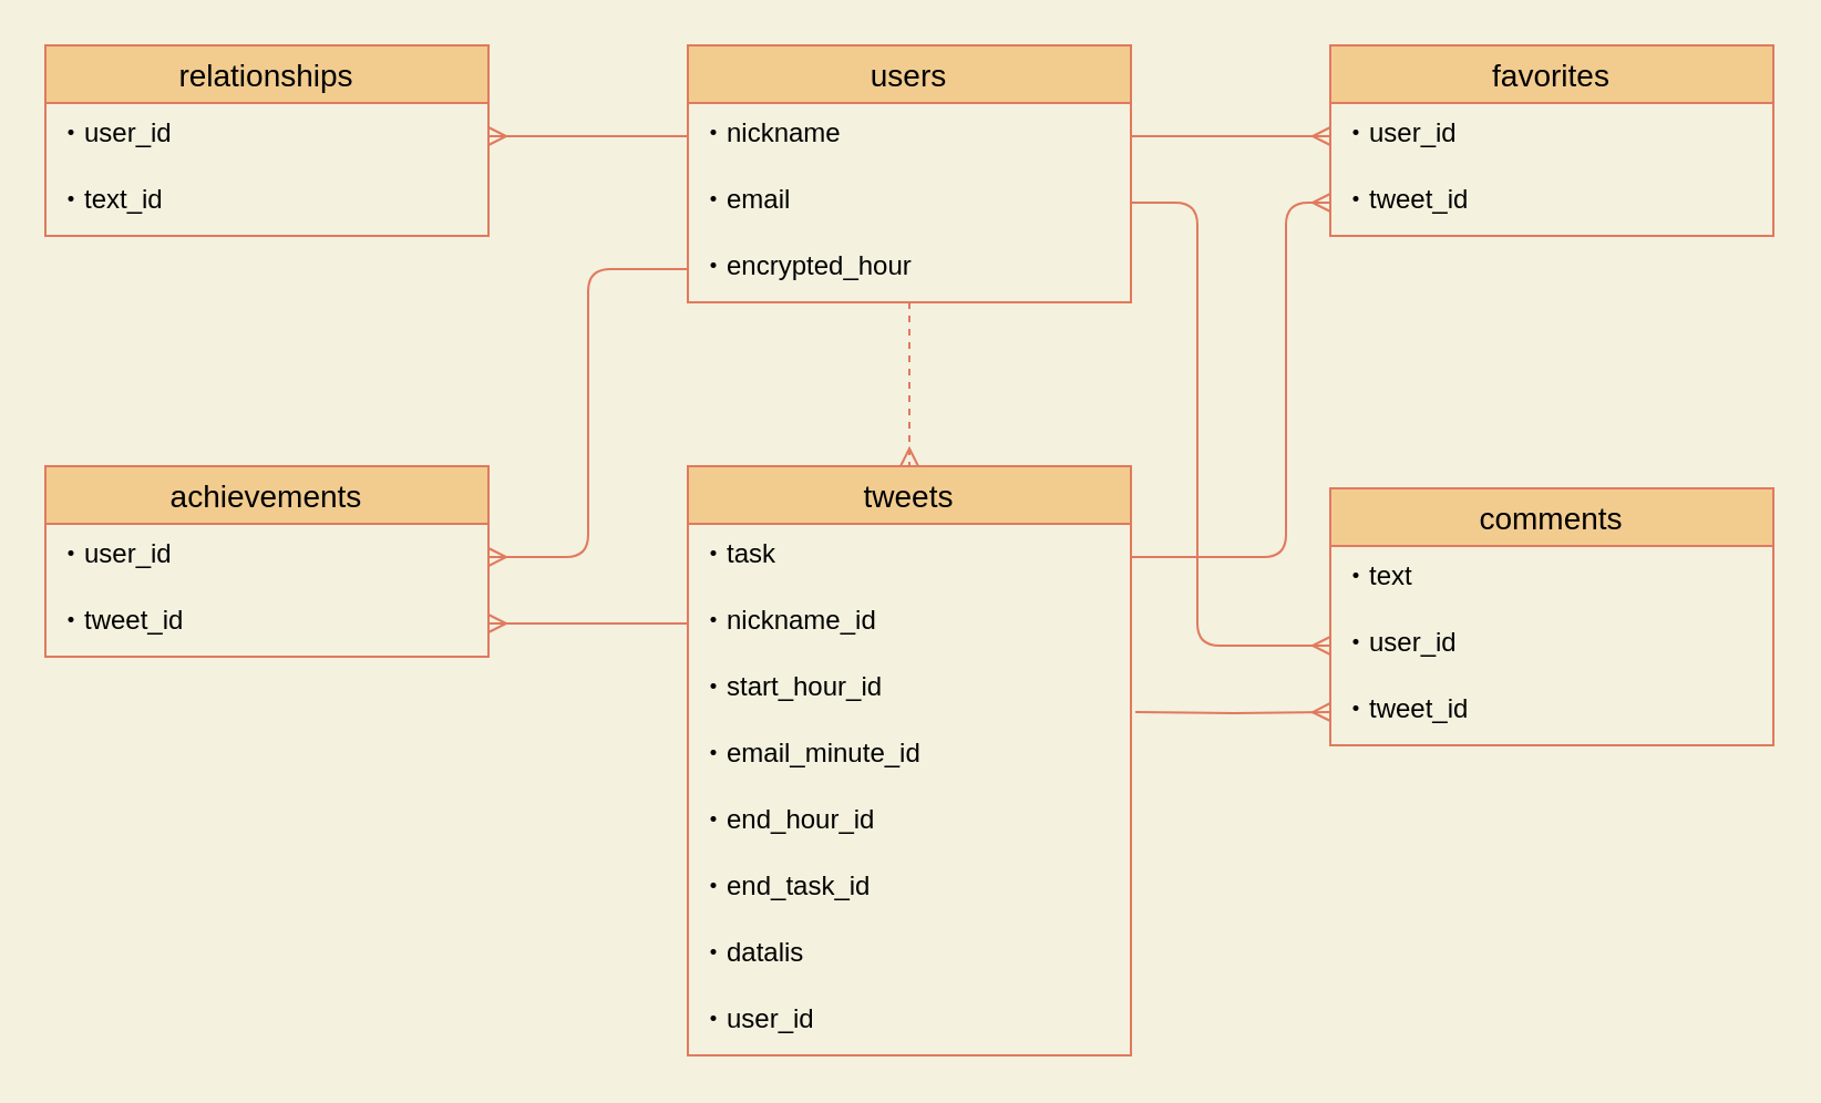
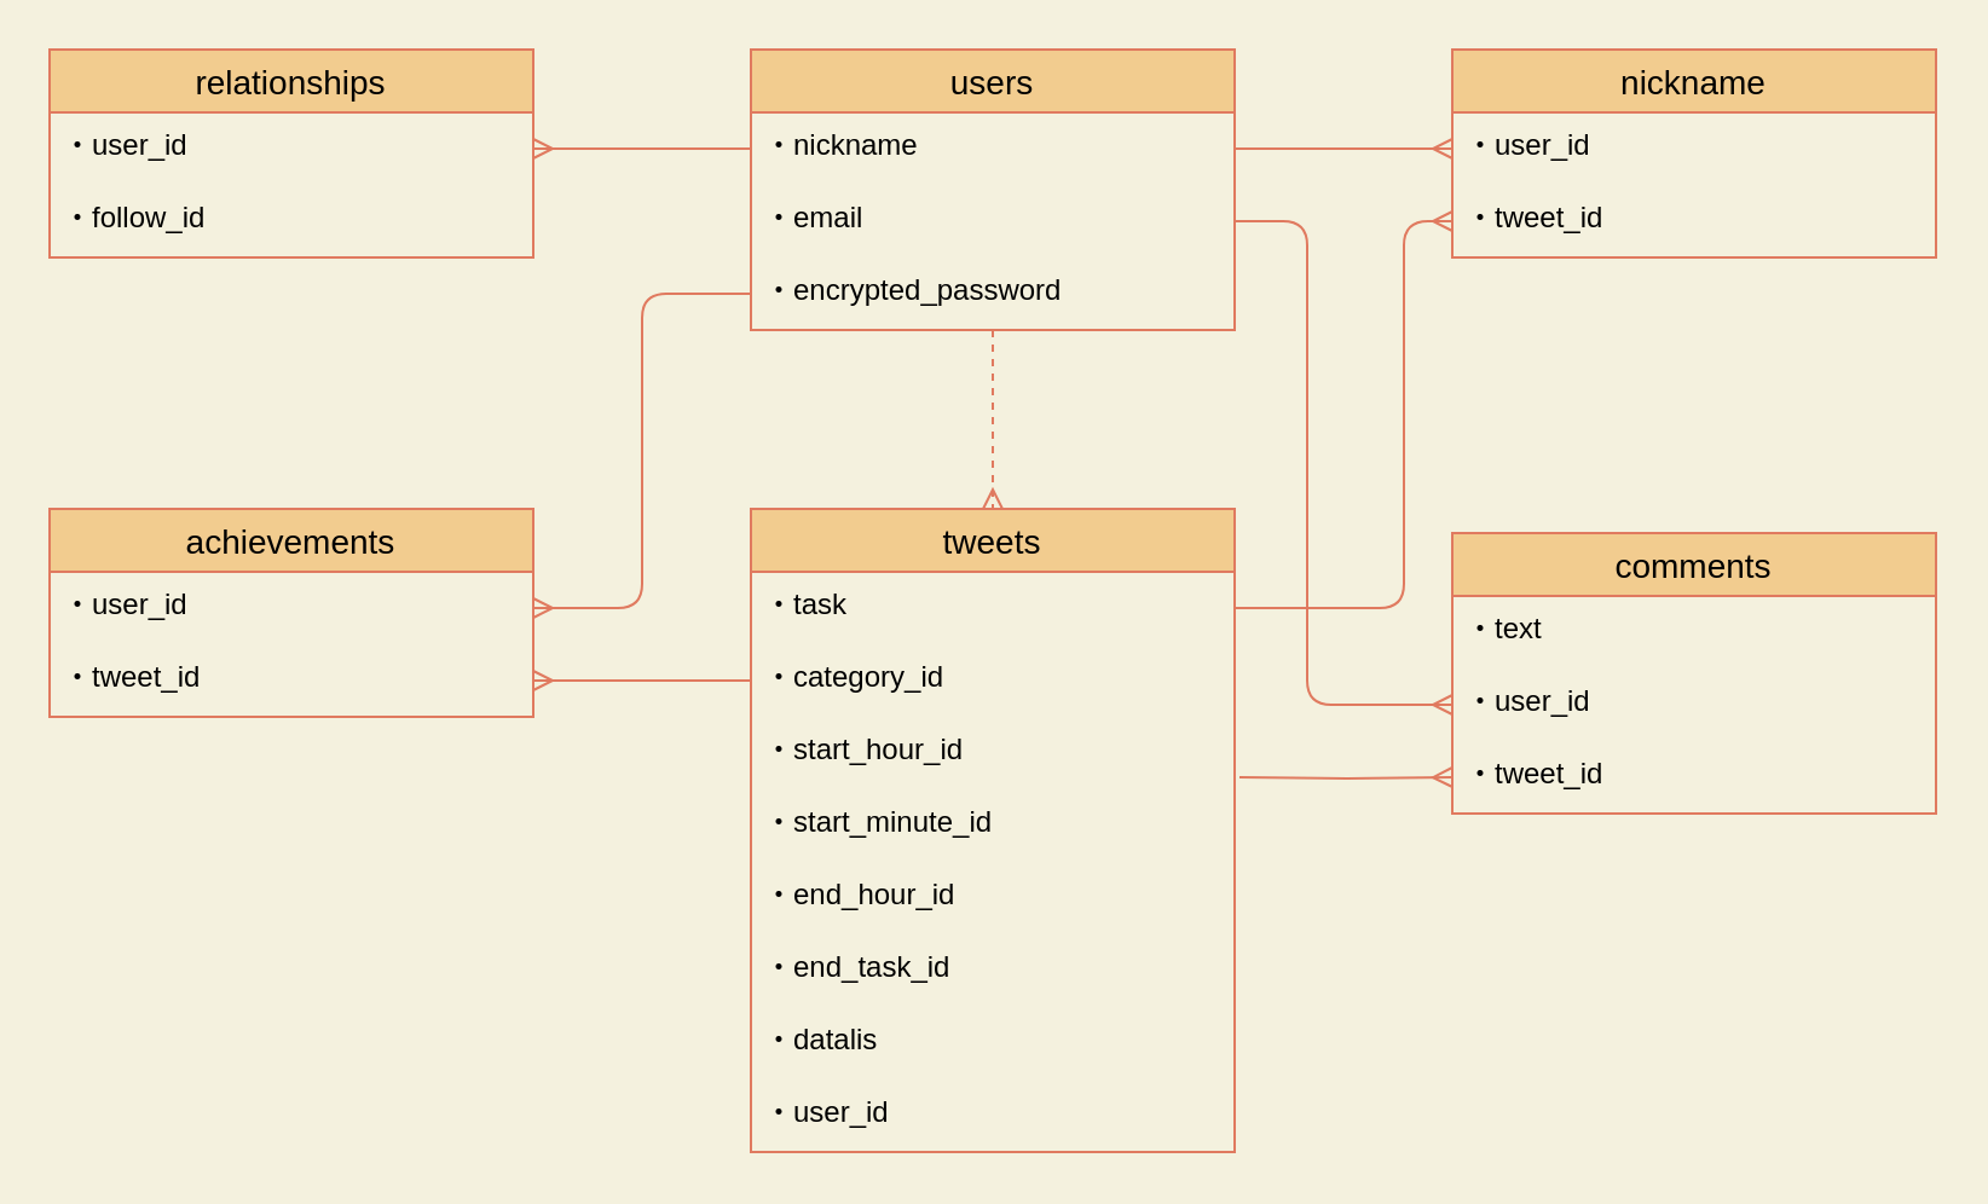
- <mxCell id="22" value="favorites" style="swimlane;fontStyle=0;childLayout=stackLayout;horizontal=1;startSize=26;horizontalStack=0;resizeParent=1;resizeParentMax=0;resizeLast=0;collapsible=1;marginBottom=0;align=center;fontSize=14;rounded=0;sketch=0;strokeColor=#E07A5F;fillColor=#F2CC8F;fontColor=#000000;" vertex="1" parent="1"><mxGeometry x="600" y="20" width="200" height="86" as="geometry" /></mxCell>
+ <mxCell id="22" value="nickname" style="swimlane;fontStyle=0;childLayout=stackLayout;horizontal=1;startSize=26;horizontalStack=0;resizeParent=1;resizeParentMax=0;resizeLast=0;collapsible=1;marginBottom=0;align=center;fontSize=14;rounded=0;sketch=0;strokeColor=#E07A5F;fillColor=#F2CC8F;fontColor=#000000;" vertex="1" parent="1"><mxGeometry x="600" y="20" width="200" height="86" as="geometry" /></mxCell>
- <mxCell id="18" value="・text_id" style="text;spacingLeft=4;spacingRight=4;overflow=hidden;rotatable=0;points=[[0,0.5],[1,0.5]];portConstraint=eastwest;fontSize=12;fontColor=#000000;" vertex="1" parent="16"><mxGeometry y="56" width="200" height="30" as="geometry" /></mxCell>
+ <mxCell id="18" value="・follow_id" style="text;spacingLeft=4;spacingRight=4;overflow=hidden;rotatable=0;points=[[0,0.5],[1,0.5]];portConstraint=eastwest;fontSize=12;fontColor=#000000;" vertex="1" parent="16"><mxGeometry y="56" width="200" height="30" as="geometry" /></mxCell>
- <mxCell id="6" value="・encrypted_hour&#10;&#10;" style="text;spacingLeft=4;spacingRight=4;overflow=hidden;rotatable=0;points=[[0,0.5],[1,0.5]];portConstraint=eastwest;fontSize=12;fontColor=#000000;" vertex="1" parent="3"><mxGeometry y="86" width="200" height="30" as="geometry" /></mxCell>
+ <mxCell id="6" value="・encrypted_password&#10;&#10;" style="text;spacingLeft=4;spacingRight=4;overflow=hidden;rotatable=0;points=[[0,0.5],[1,0.5]];portConstraint=eastwest;fontSize=12;fontColor=#000000;" vertex="1" parent="3"><mxGeometry y="86" width="200" height="30" as="geometry" /></mxCell>
- <mxCell id="9" value="・nickname_id&#10;&#10;" style="text;spacingLeft=4;spacingRight=4;overflow=hidden;rotatable=0;points=[[0,0.5],[1,0.5]];portConstraint=eastwest;fontSize=12;fontColor=#000000;" vertex="1" parent="7"><mxGeometry y="56" width="200" height="30" as="geometry" /></mxCell>
+ <mxCell id="9" value="・category_id&#10;&#10;" style="text;spacingLeft=4;spacingRight=4;overflow=hidden;rotatable=0;points=[[0,0.5],[1,0.5]];portConstraint=eastwest;fontSize=12;fontColor=#000000;" vertex="1" parent="7"><mxGeometry y="56" width="200" height="30" as="geometry" /></mxCell>
- <mxCell id="11" value="・email_minute_id&#10;&#10;" style="text;spacingLeft=4;spacingRight=4;overflow=hidden;rotatable=0;points=[[0,0.5],[1,0.5]];portConstraint=eastwest;fontSize=12;fontColor=#000000;" vertex="1" parent="7"><mxGeometry y="116" width="200" height="30" as="geometry" /></mxCell>
+ <mxCell id="11" value="・start_minute_id&#10;&#10;" style="text;spacingLeft=4;spacingRight=4;overflow=hidden;rotatable=0;points=[[0,0.5],[1,0.5]];portConstraint=eastwest;fontSize=12;fontColor=#000000;" vertex="1" parent="7"><mxGeometry y="116" width="200" height="30" as="geometry" /></mxCell>
